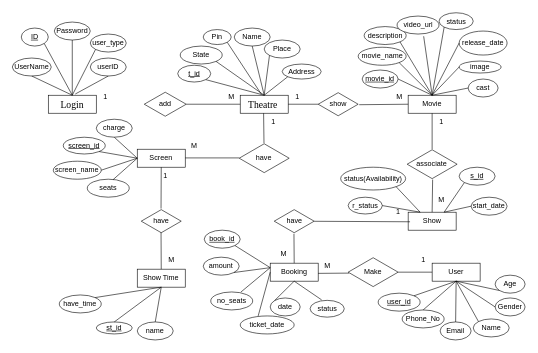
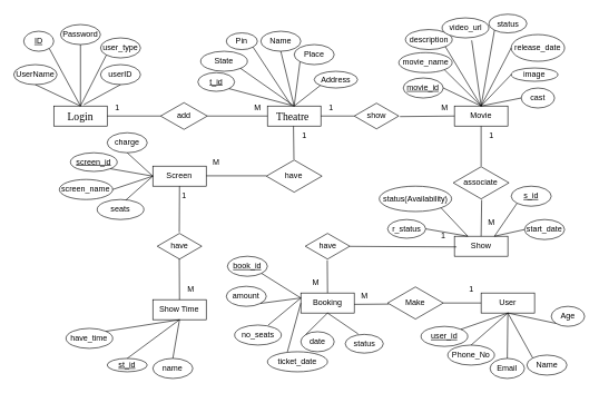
+ <mxCell id="37" value="" style="endArrow=none;html=1;rounded=0;entryX=1;entryY=0.5;entryDx=0;entryDy=0;exitX=0;exitY=0.5;exitDx=0;exitDy=0;" edge="1" parent="1" source="9" target="7"><mxGeometry width="50" height="50" relative="1" as="geometry"><mxPoint x="410" y="448" as="sourcePoint" /><mxPoint x="460" y="398" as="targetPoint" /></mxGeometry></mxCell>
- <mxCell id="127" value="" style="endArrow=none;html=1;rounded=0;exitX=0;exitY=0.5;exitDx=0;exitDy=0;entryX=0.5;entryY=1;entryDx=0;entryDy=0;" edge="1" parent="1" source="121" target="2"><mxGeometry width="50" height="50" relative="1" as="geometry"><mxPoint x="779" y="556" as="sourcePoint" /><mxPoint x="755" y="466" as="targetPoint" /></mxGeometry></mxCell>
- <mxCell id="121" value="Gender" style="ellipse;whiteSpace=wrap;html=1;" vertex="1" parent="1"><mxGeometry x="825" y="496" width="50" height="30" as="geometry" /></mxCell>
